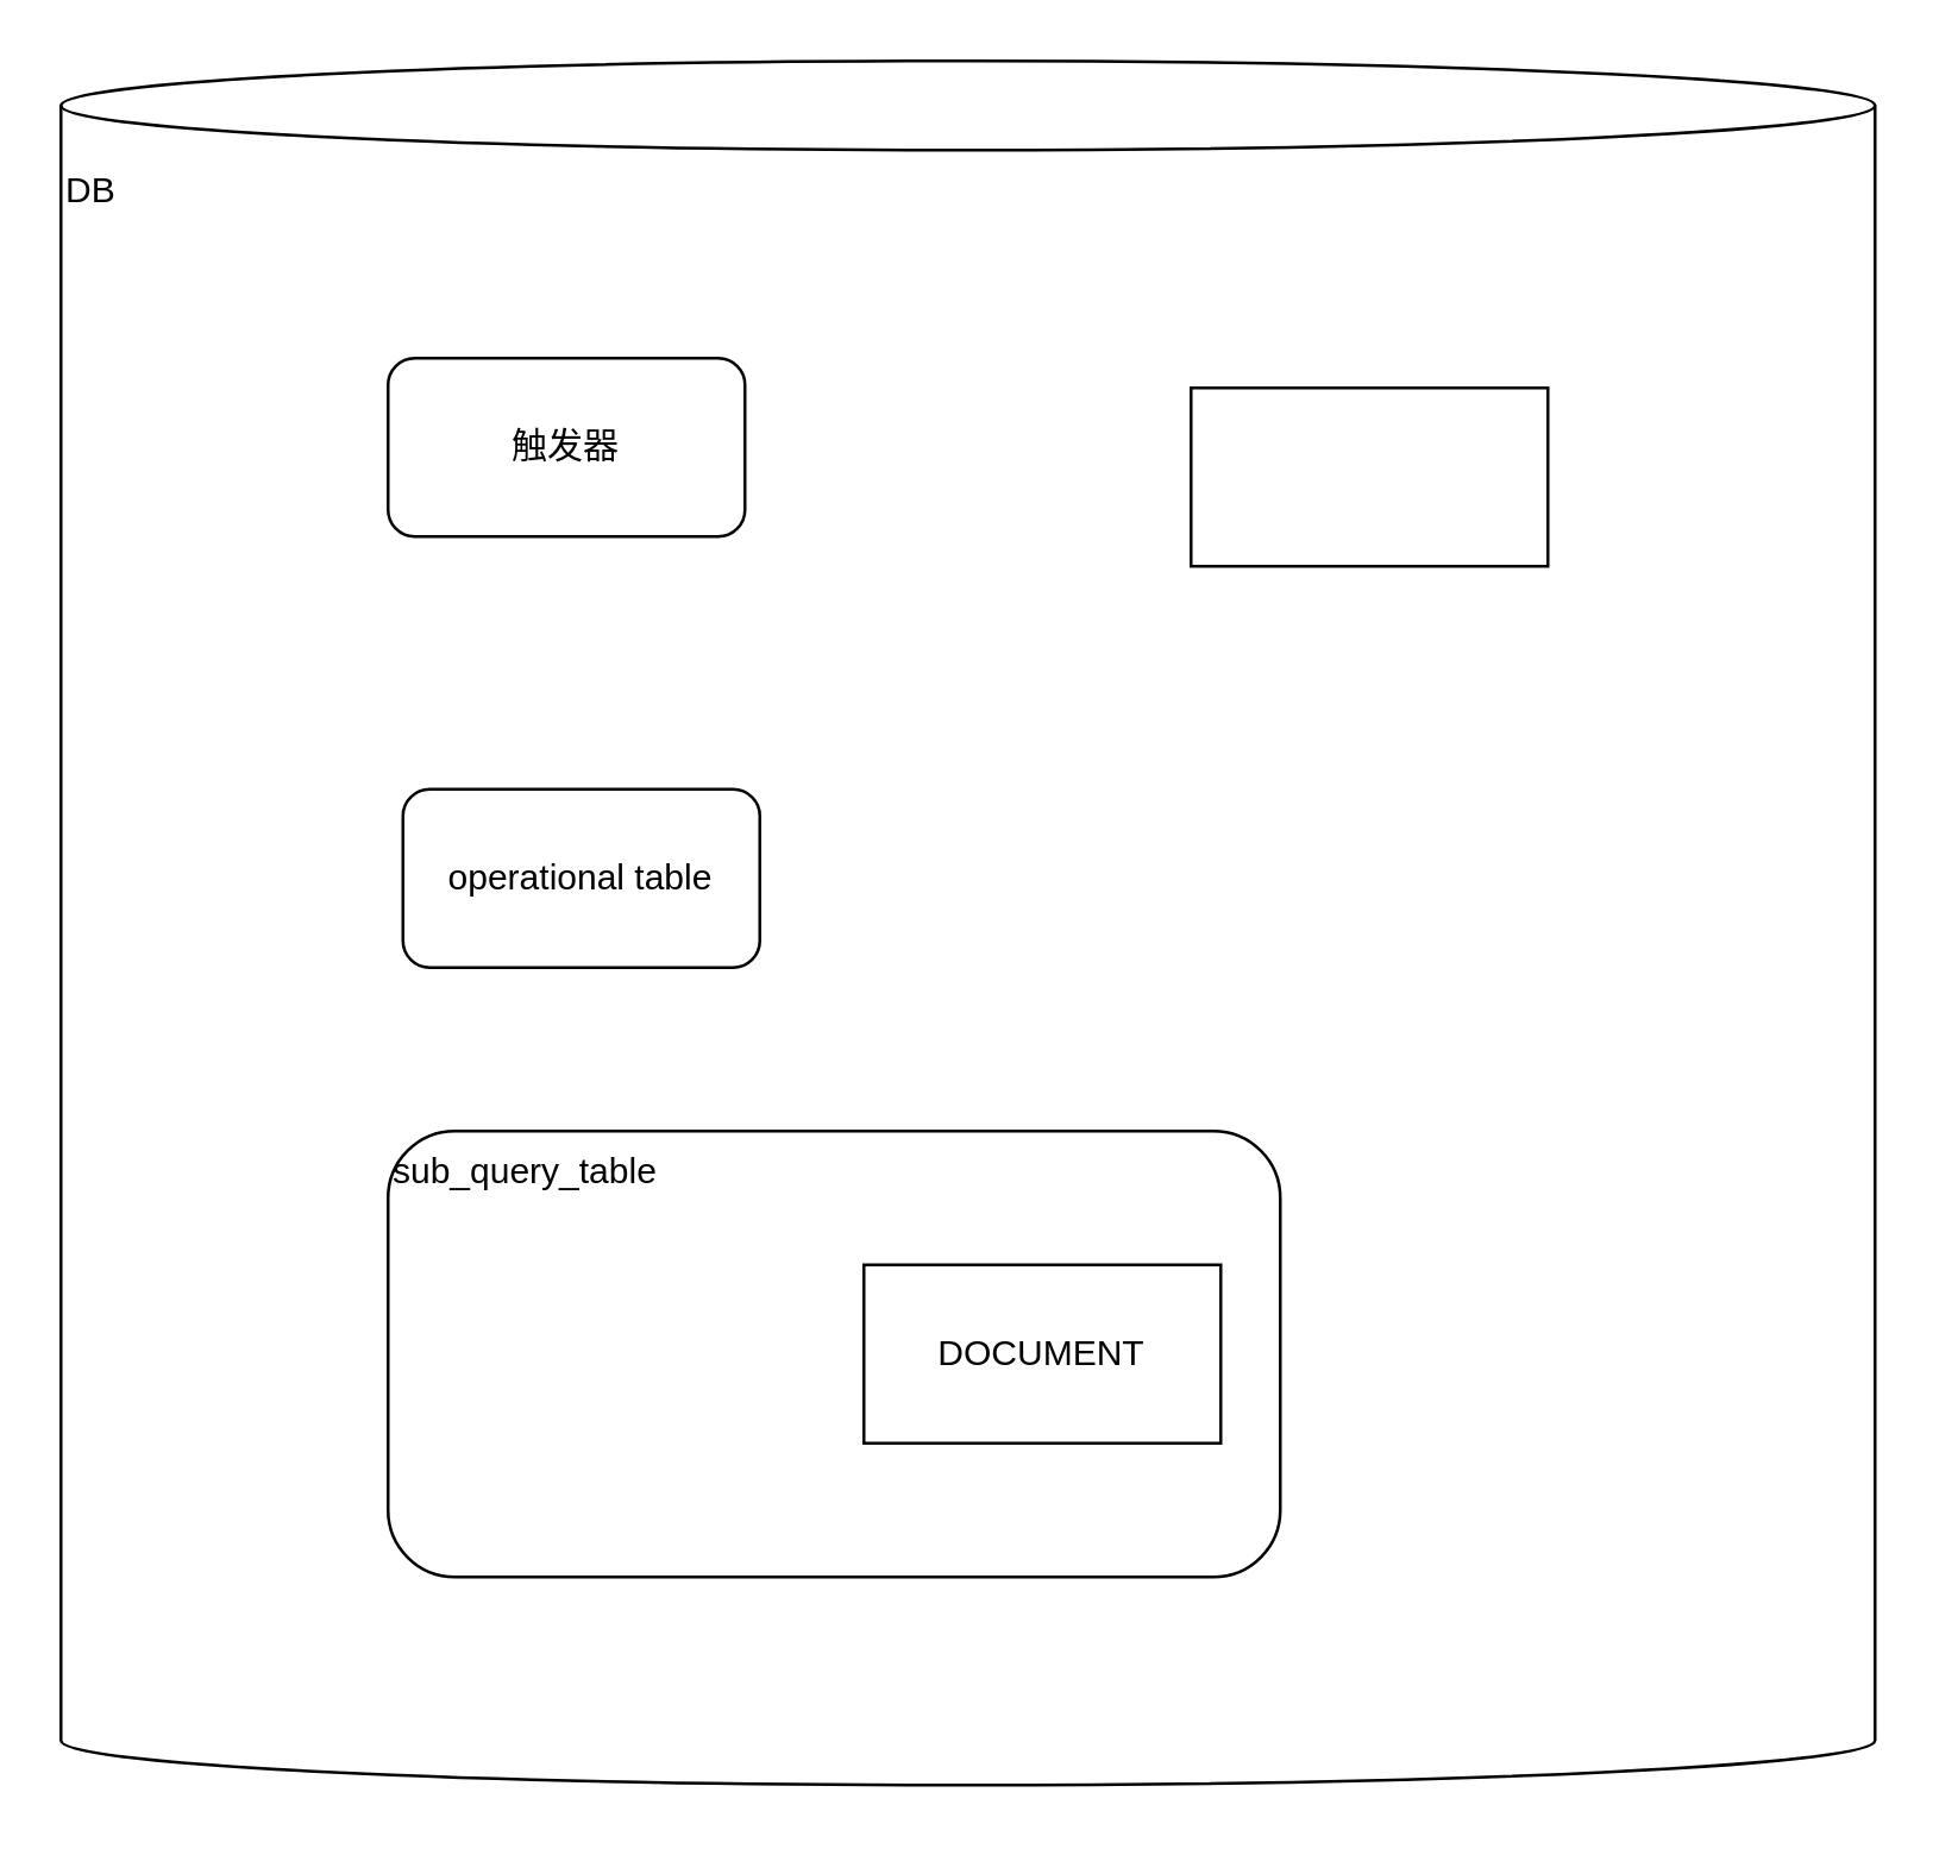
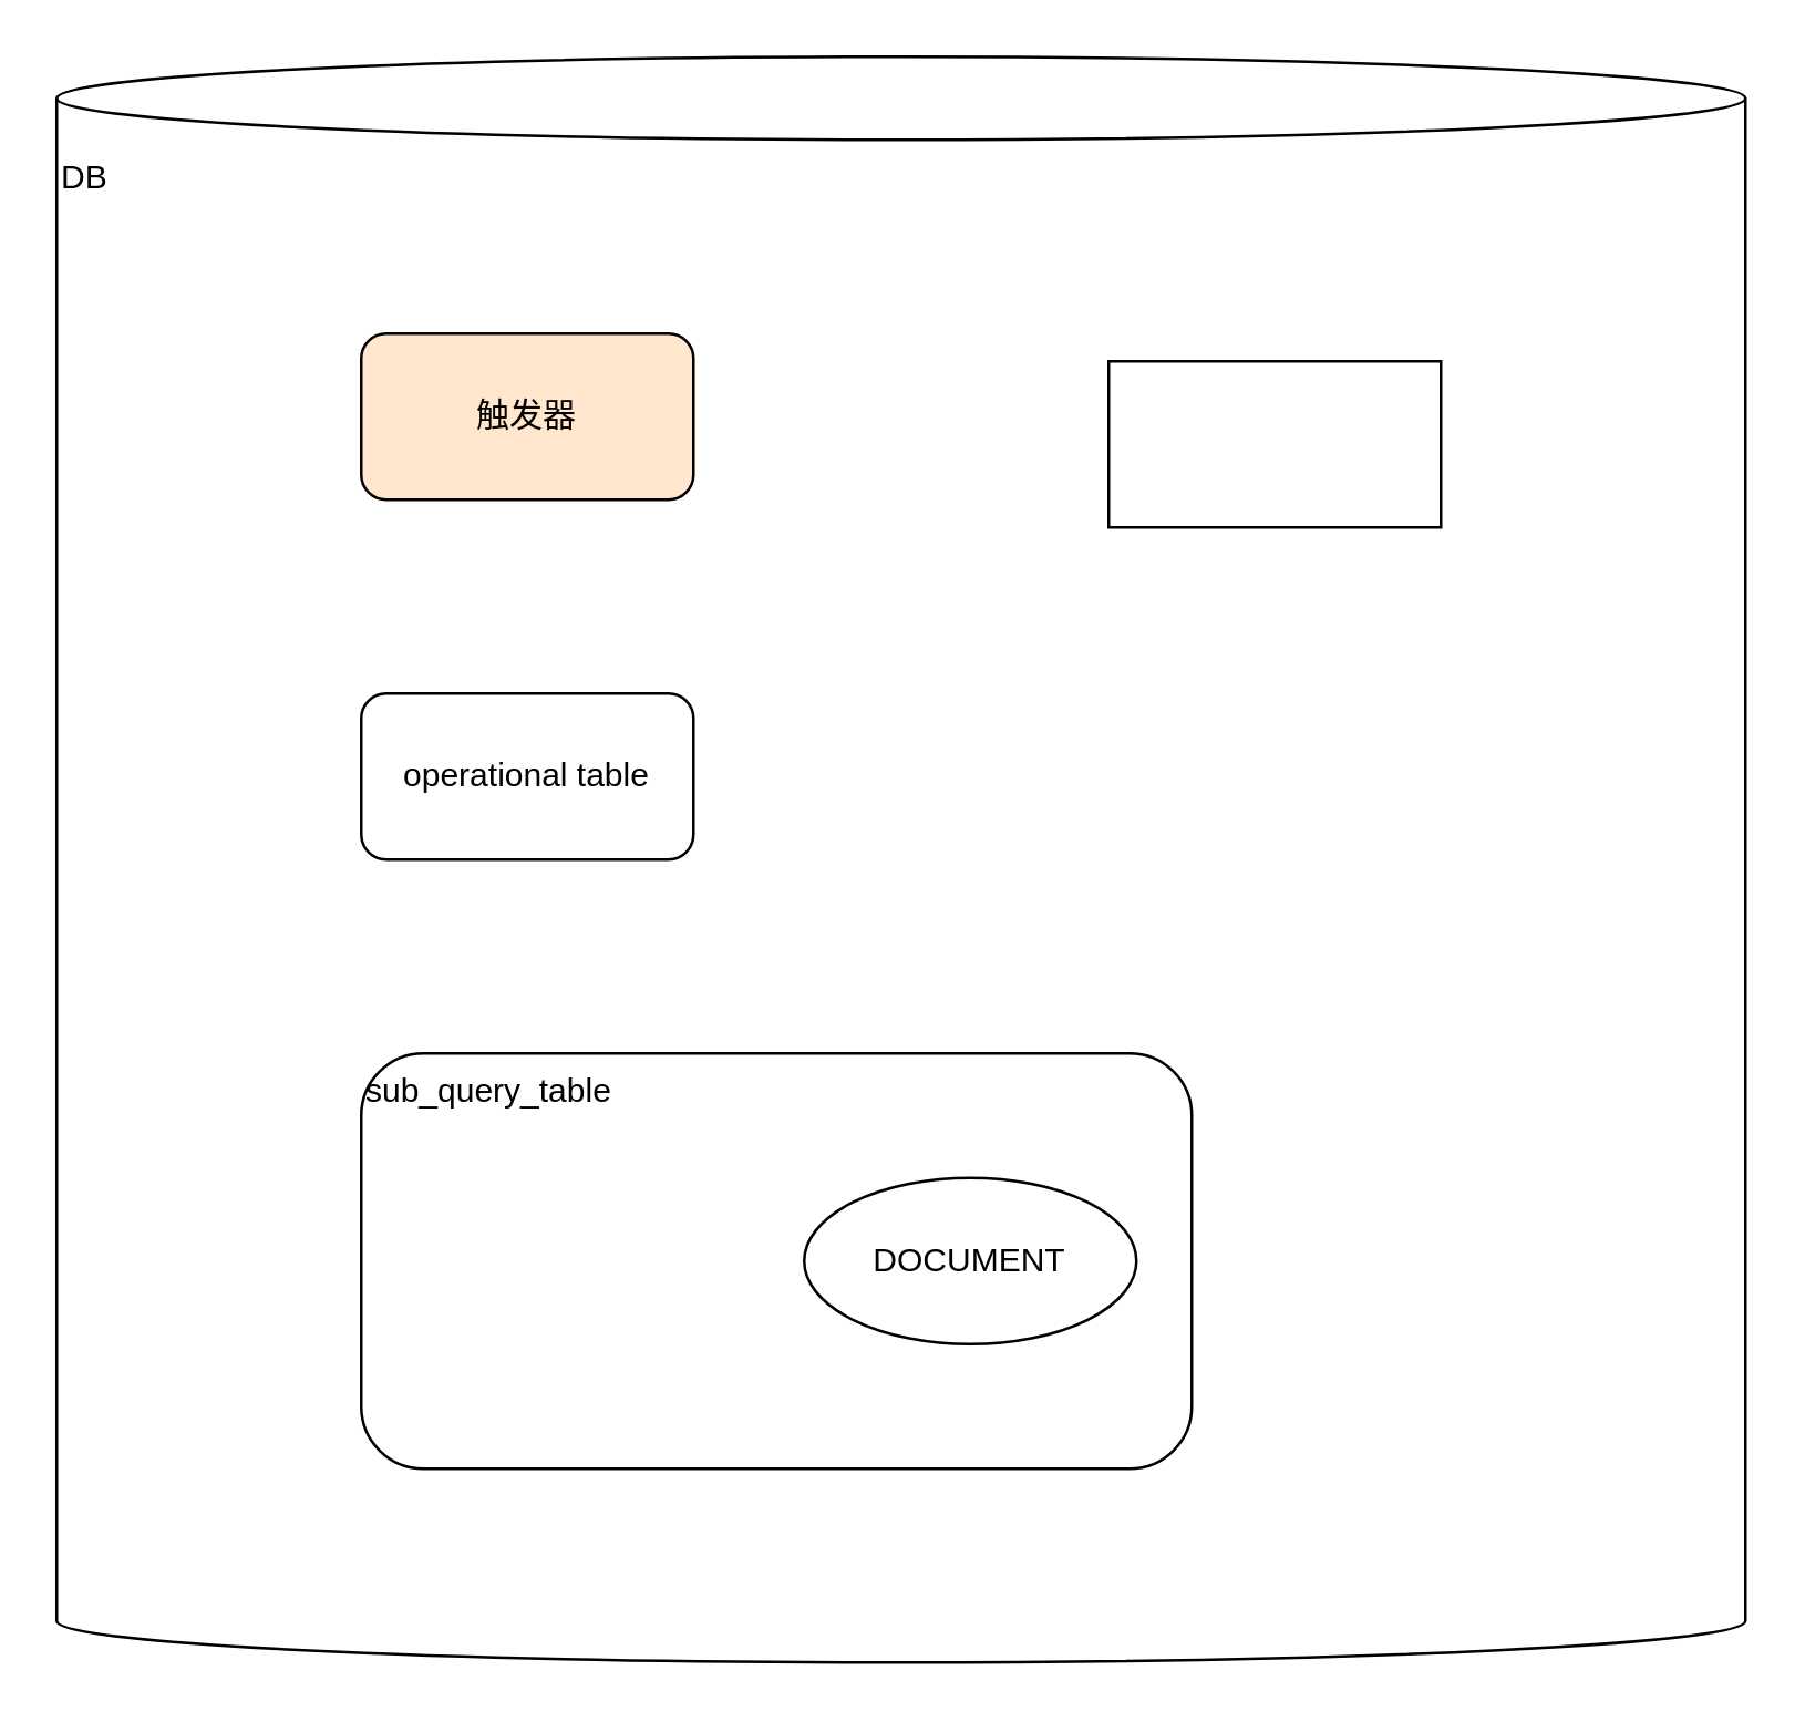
- <mxCell id="4" value="触发器" style="rounded=1;whiteSpace=wrap;html=1;" vertex="1" parent="1"><mxGeometry x="130" y="120" width="120" height="60" as="geometry" /></mxCell>
+ <mxCell id="4" value="触发器" style="rounded=1;whiteSpace=wrap;html=1;fillColor=#ffe6cc;" vertex="1" parent="1"><mxGeometry x="130" y="120" width="120" height="60" as="geometry" /></mxCell>
- <mxCell id="5" value="operational table" style="rounded=1;whiteSpace=wrap;html=1;" vertex="1" parent="1"><mxGeometry x="135" y="265" width="120" height="60" as="geometry" /></mxCell>
+ <mxCell id="5" value="operational table" style="rounded=1;whiteSpace=wrap;html=1;" vertex="1" parent="1"><mxGeometry x="130" y="250" width="120" height="60" as="geometry" /></mxCell>
- <mxCell id="7" value="DOCUMENT" style="rounded=0;whiteSpace=wrap;html=1;" vertex="1" parent="1"><mxGeometry x="290" y="425" width="120" height="60" as="geometry" /></mxCell>
+ <mxCell id="7" value="DOCUMENT" style="ellipse;whiteSpace=wrap;html=1;" vertex="1" parent="1"><mxGeometry x="290" y="425" width="120" height="60" as="geometry" /></mxCell>
